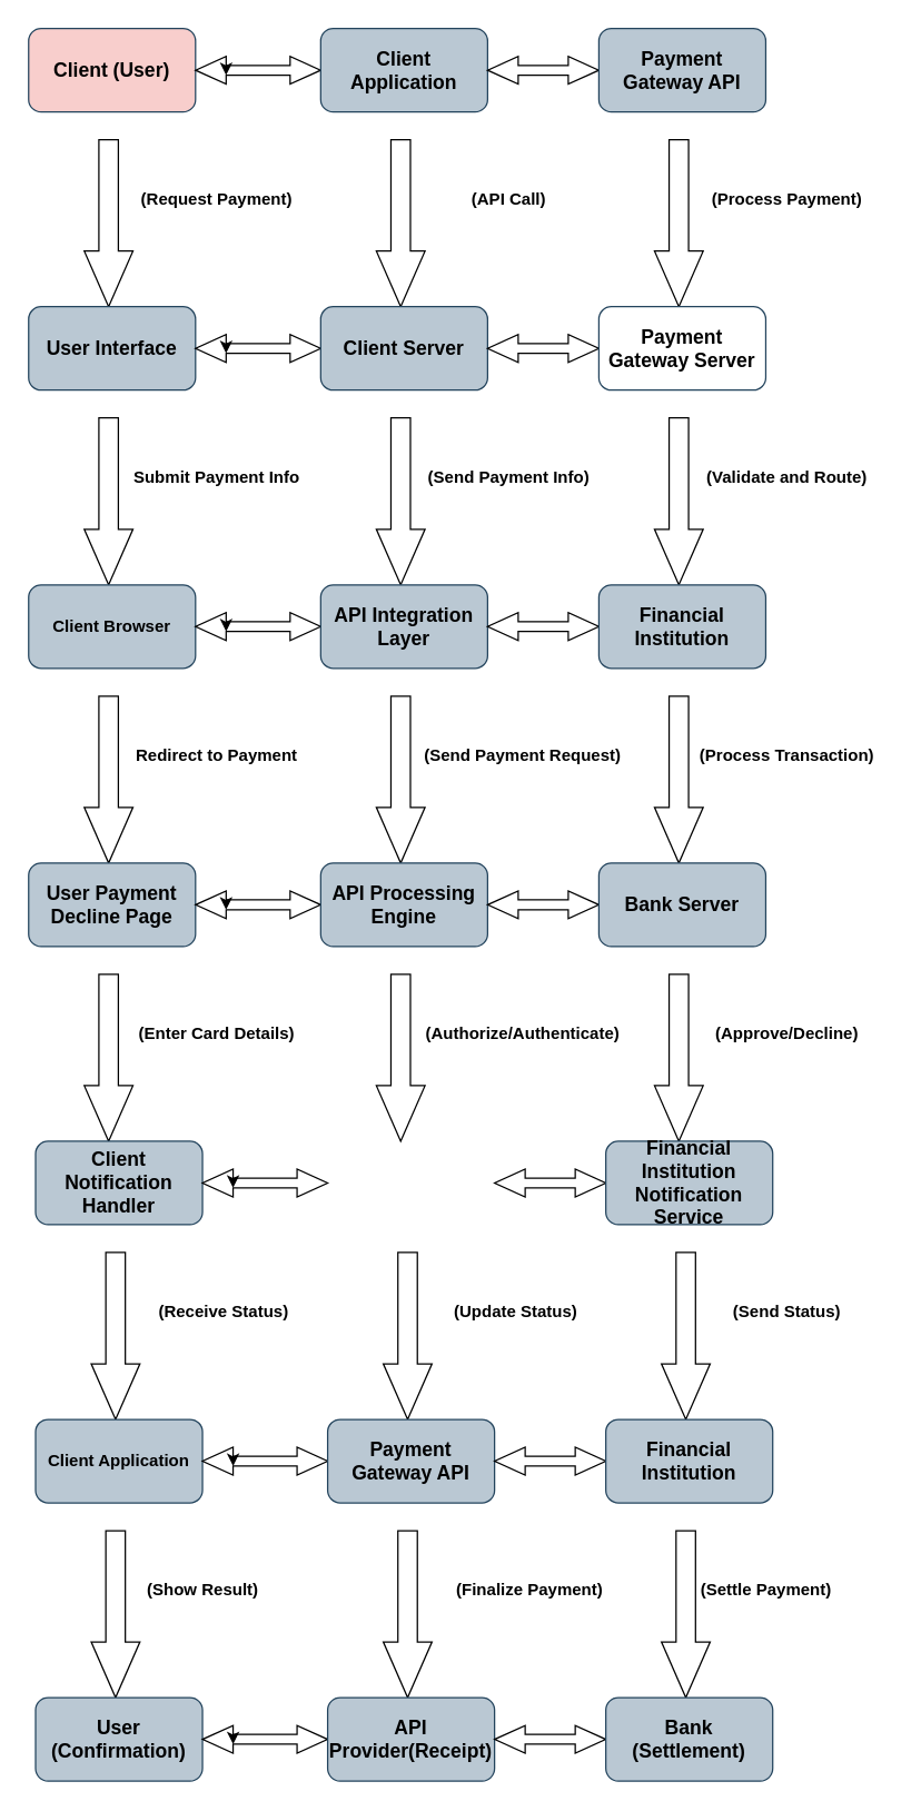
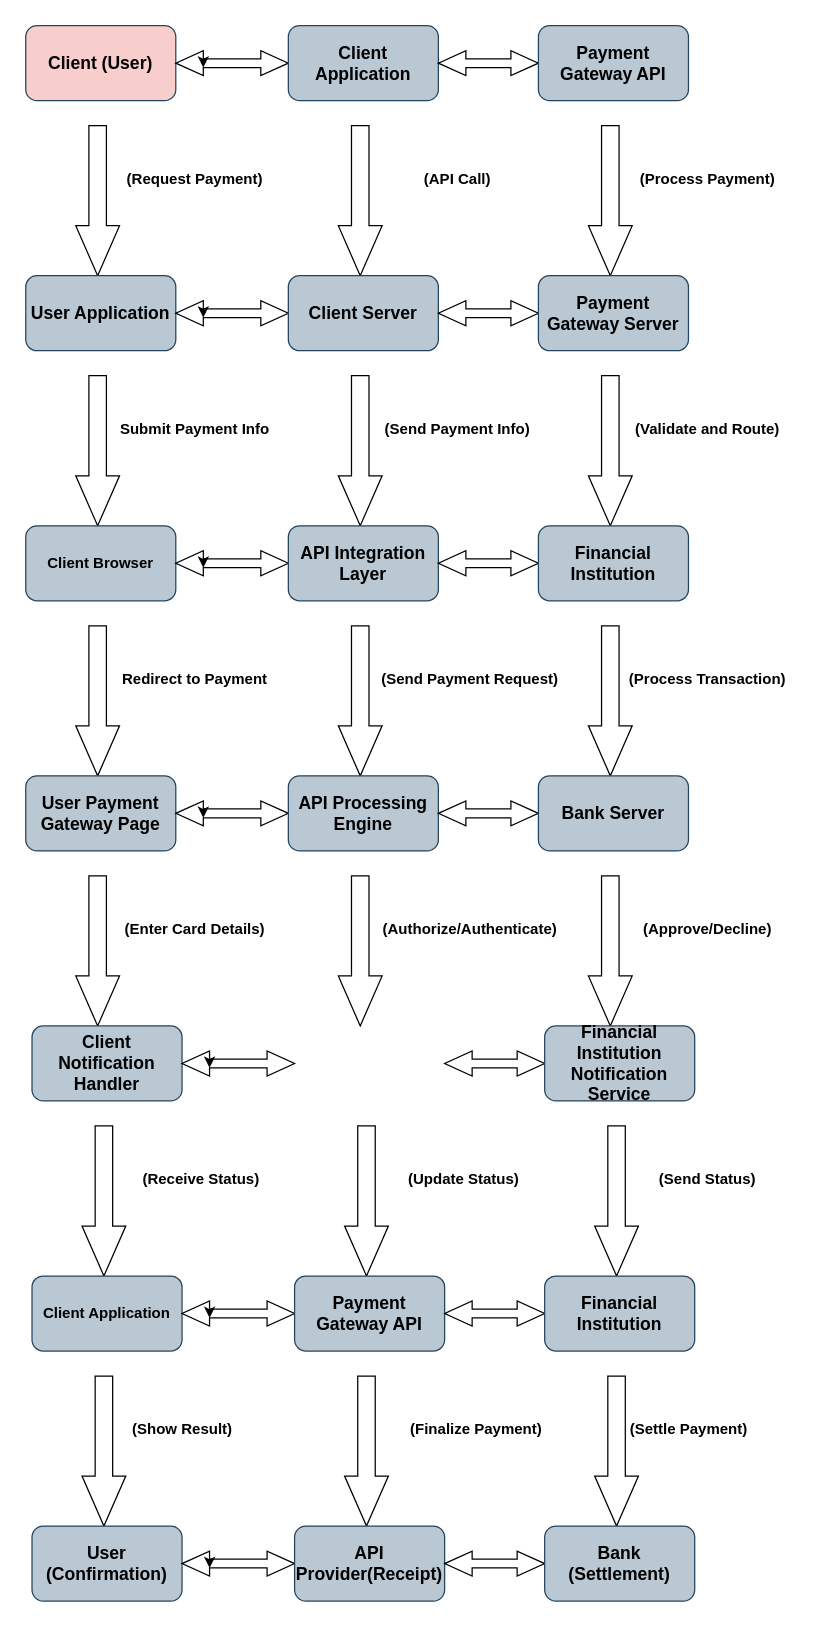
- <mxCell id="14" value="&lt;h3&gt;User Interface&lt;/h3&gt;" style="rounded=1;whiteSpace=wrap;html=1;fillColor=#bac8d3;strokeColor=#23445d;" vertex="1" parent="1"><mxGeometry x="20" y="220" width="120" height="60" as="geometry" /></mxCell>
+ <mxCell id="14" value="&lt;h3&gt;User Application&lt;/h3&gt;" style="rounded=1;whiteSpace=wrap;html=1;fillColor=#bac8d3;strokeColor=#23445d;" vertex="1" parent="1"><mxGeometry x="20" y="220" width="120" height="60" as="geometry" /></mxCell>
- <mxCell id="19" value="&lt;h3&gt;Payment Gateway Server&lt;/h3&gt;" style="rounded=1;whiteSpace=wrap;html=1;fillColor=#ffffff;strokeColor=#23445d;" vertex="1" parent="1"><mxGeometry x="430" y="220" width="120" height="60" as="geometry" /></mxCell>
+ <mxCell id="19" value="&lt;h3&gt;Payment Gateway Server&lt;/h3&gt;" style="rounded=1;whiteSpace=wrap;html=1;fillColor=#bac8d3;strokeColor=#23445d;" vertex="1" parent="1"><mxGeometry x="430" y="220" width="120" height="60" as="geometry" /></mxCell>
- <mxCell id="38" value="&lt;h3&gt;User Payment Decline Page&lt;/h3&gt;" style="rounded=1;whiteSpace=wrap;html=1;fillColor=#bac8d3;strokeColor=#23445d;" vertex="1" parent="1"><mxGeometry x="20" y="620" width="120" height="60" as="geometry" /></mxCell>
+ <mxCell id="38" value="&lt;h3&gt;User Payment Gateway Page&lt;/h3&gt;" style="rounded=1;whiteSpace=wrap;html=1;fillColor=#bac8d3;strokeColor=#23445d;" vertex="1" parent="1"><mxGeometry x="20" y="620" width="120" height="60" as="geometry" /></mxCell>
